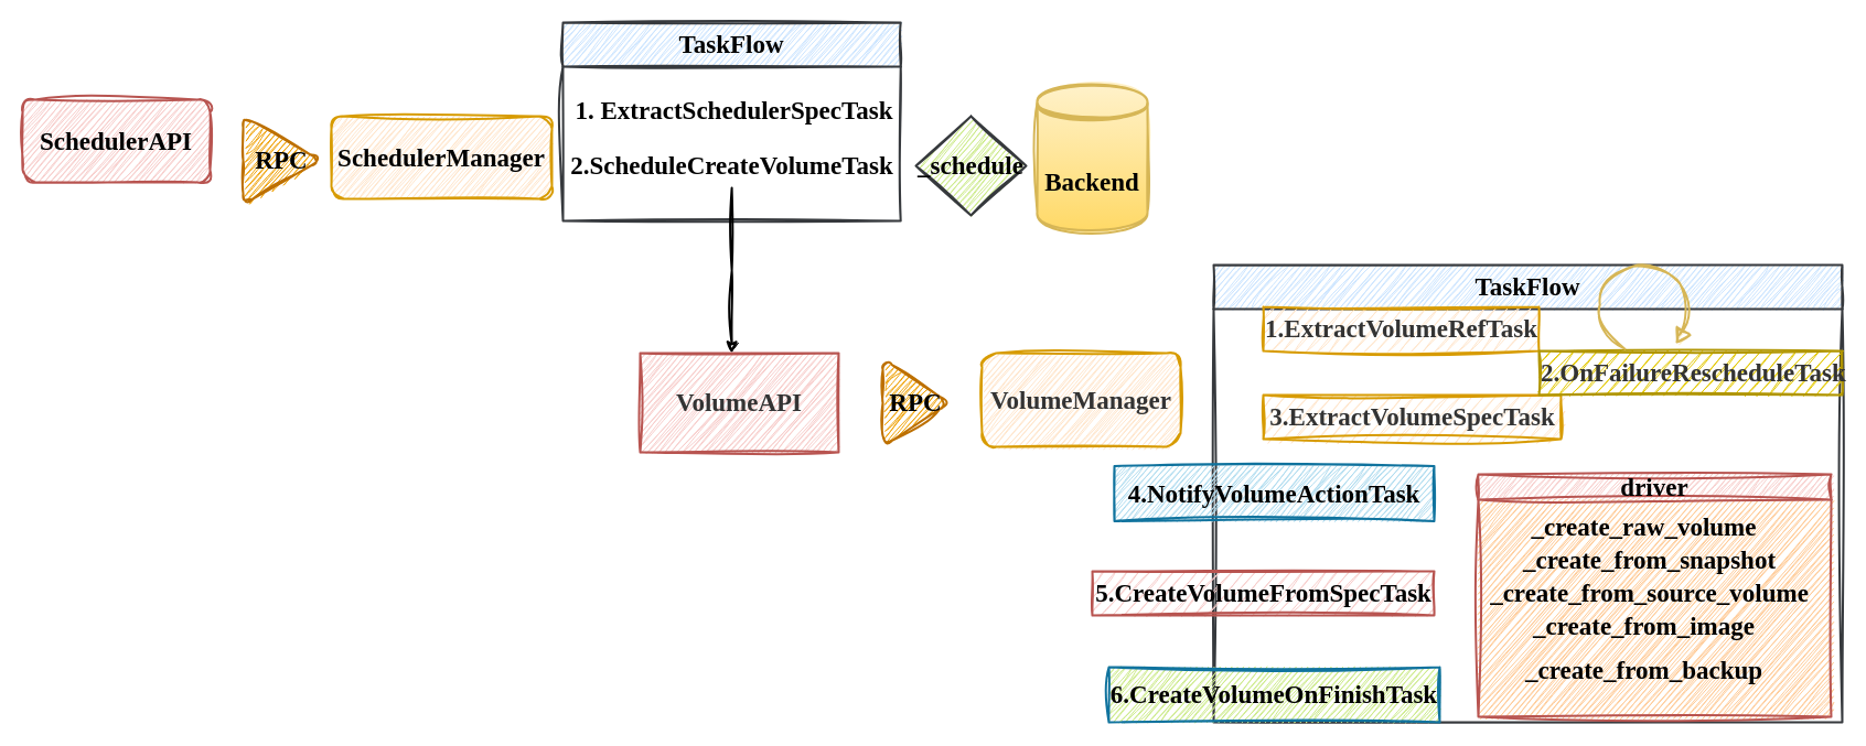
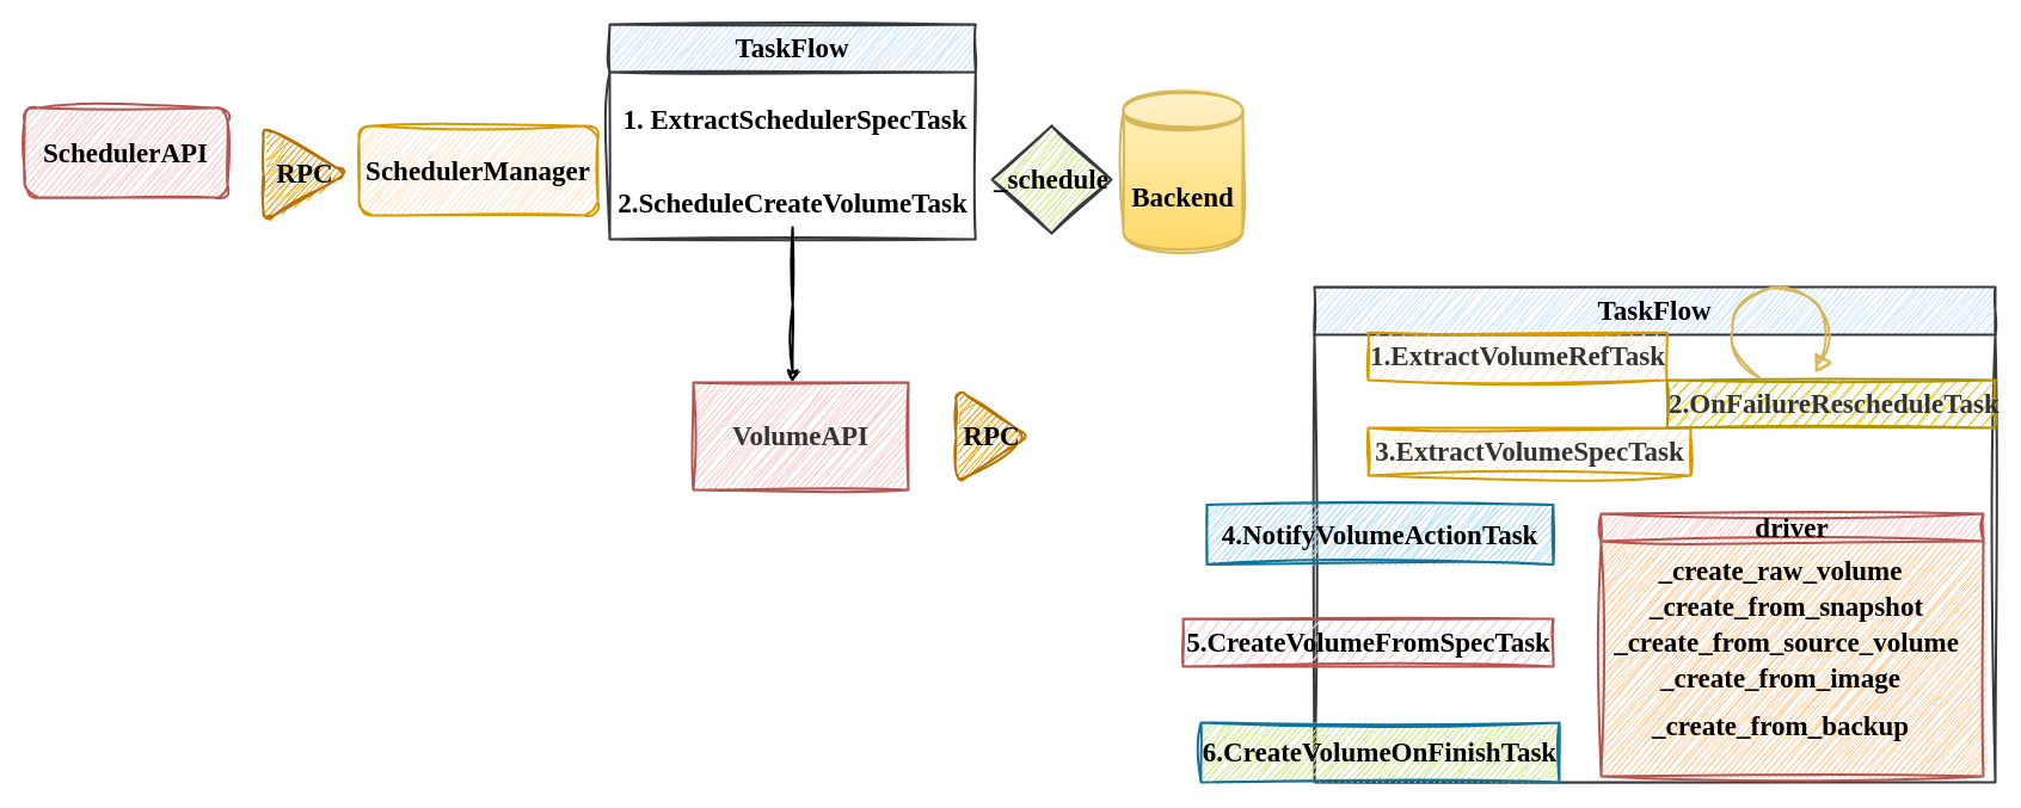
- <mxCell id="7" value="&lt;span style=&quot;caret-color: rgb(0, 122, 255); orphans: 4; text-align: left; white-space: pre-wrap;&quot;&gt;2.ScheduleCreateVolumeTask&lt;/span&gt;" style="text;html=1;align=center;verticalAlign=middle;resizable=0;points=[];autosize=1;strokeColor=none;fillColor=none;fontFamily=Times New Roman;fontColor=default;labelBackgroundColor=none;fontSize=23;strokeWidth=2;sketch=1;curveFitting=1;jiggle=2;fontStyle=1" parent="5" vertex="1"><mxGeometry x="3.11" y="110" width="300" height="40" as="geometry" /></mxCell>
+ <mxCell id="7" value="&lt;span style=&quot;caret-color: rgb(0, 122, 255); orphans: 4; text-align: left; white-space: pre-wrap;&quot;&gt;2.ScheduleCreateVolumeTask&lt;/span&gt;" style="text;html=1;align=center;verticalAlign=middle;resizable=0;points=[];autosize=1;strokeColor=none;fillColor=none;fontFamily=Times New Roman;fontColor=default;labelBackgroundColor=none;fontSize=23;strokeWidth=2;sketch=1;curveFitting=1;jiggle=2;fontStyle=1" parent="5" vertex="1"><mxGeometry x="3.11" y="130" width="300" height="40" as="geometry" /></mxCell>
- <mxCell id="13" value="&lt;span style=&quot;caret-color: rgb(0, 122, 255); color: rgb(51, 51, 51); orphans: 4; text-align: left; white-space-collapse: preserve;&quot;&gt;VolumeManager&lt;/span&gt;" style="rounded=1;whiteSpace=wrap;html=1;hachureGap=4;fontFamily=Times New Roman;labelBackgroundColor=none;fontSize=23;fillColor=#ffe6cc;strokeColor=#d79b00;strokeWidth=2;sketch=1;curveFitting=1;jiggle=2;fontStyle=1" parent="1" vertex="1"><mxGeometry x="890" y="320" width="180" height="85" as="geometry" /></mxCell>
